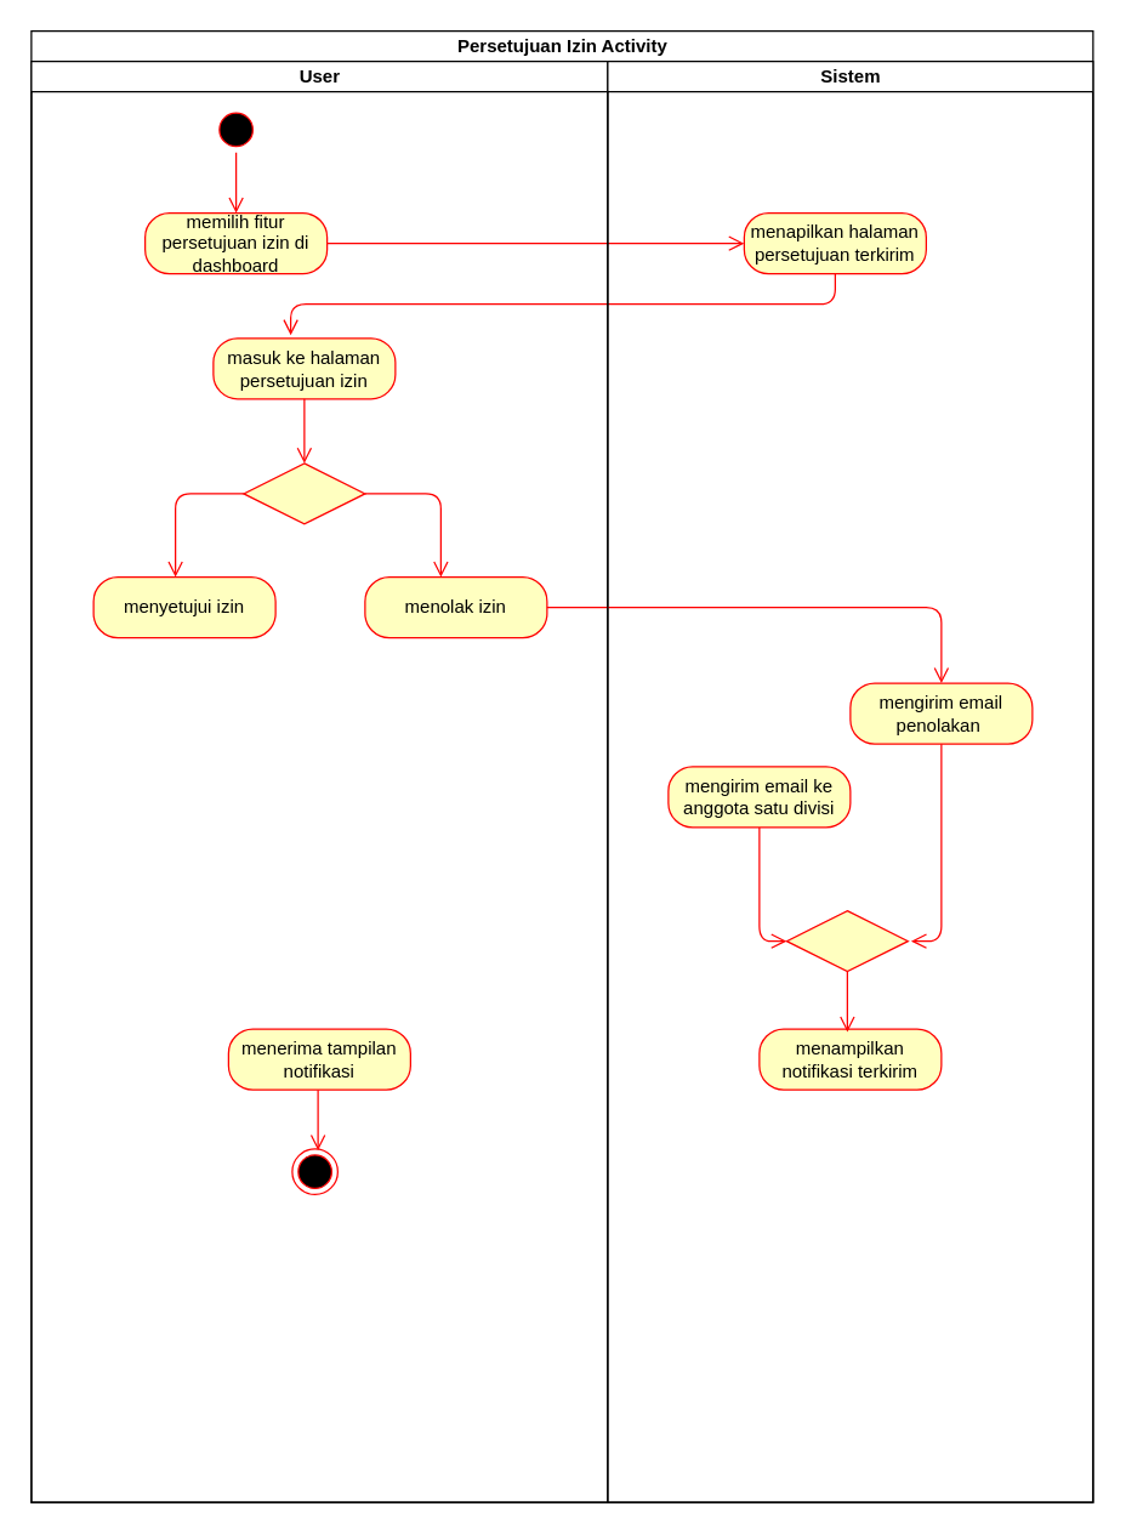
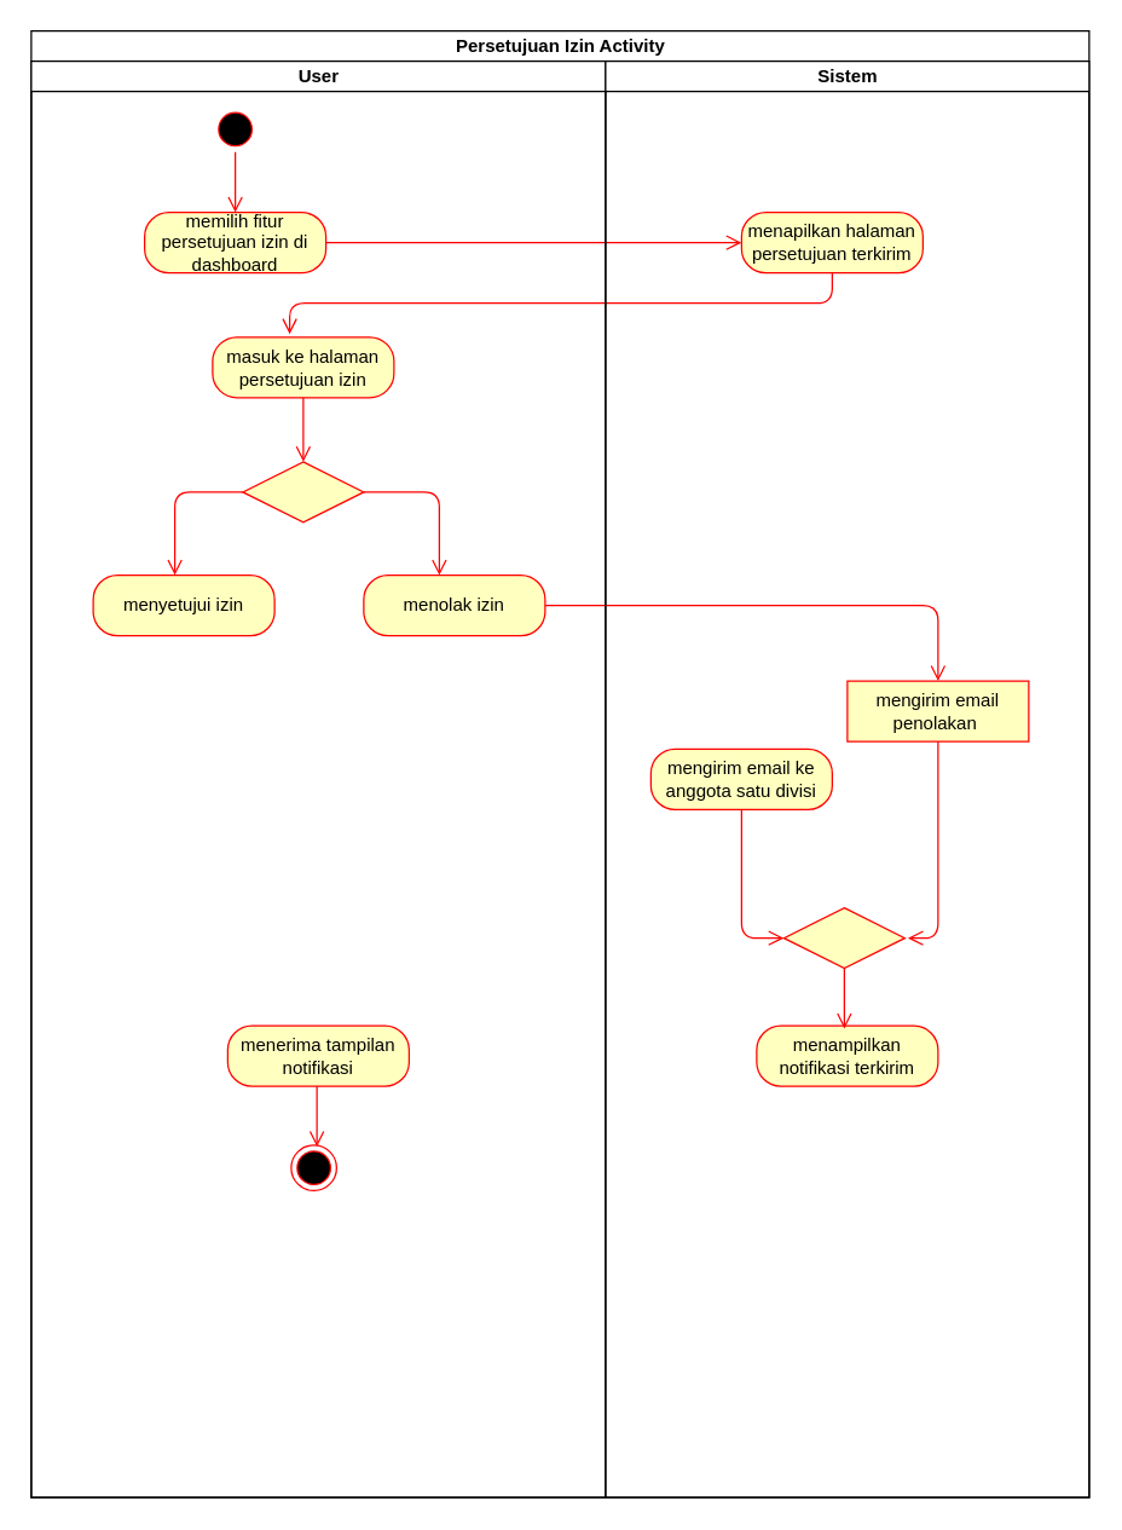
- <mxCell id="20" value="mengirim email penolakan&amp;nbsp;" style="rounded=1;whiteSpace=wrap;html=1;arcSize=40;fontColor=#000000;fillColor=#ffffc0;strokeColor=#ff0000;" vertex="1" parent="18"><mxGeometry x="160" y="410" width="120" height="40" as="geometry" /></mxCell>
+ <mxCell id="20" value="mengirim email penolakan&amp;nbsp;" style="whiteSpace=wrap;html=1;arcSize=40;fontColor=#000000;fillColor=#ffffc0;strokeColor=#ff0000;rounded=0;" vertex="1" parent="18"><mxGeometry x="160" y="410" width="120" height="40" as="geometry" /></mxCell>
- <mxCell id="22" value="mengirim email ke anggota satu divisi" style="rounded=1;whiteSpace=wrap;html=1;arcSize=40;fontColor=#000000;fillColor=#ffffc0;strokeColor=#ff0000;" vertex="1" parent="18"><mxGeometry x="40" y="465" width="120" height="40" as="geometry" /></mxCell>
+ <mxCell id="22" value="mengirim email ke anggota satu divisi" style="rounded=1;whiteSpace=wrap;html=1;arcSize=40;fontColor=#000000;fillColor=#ffffc0;strokeColor=#ff0000;" vertex="1" parent="18"><mxGeometry x="30" y="455" width="120" height="40" as="geometry" /></mxCell>
